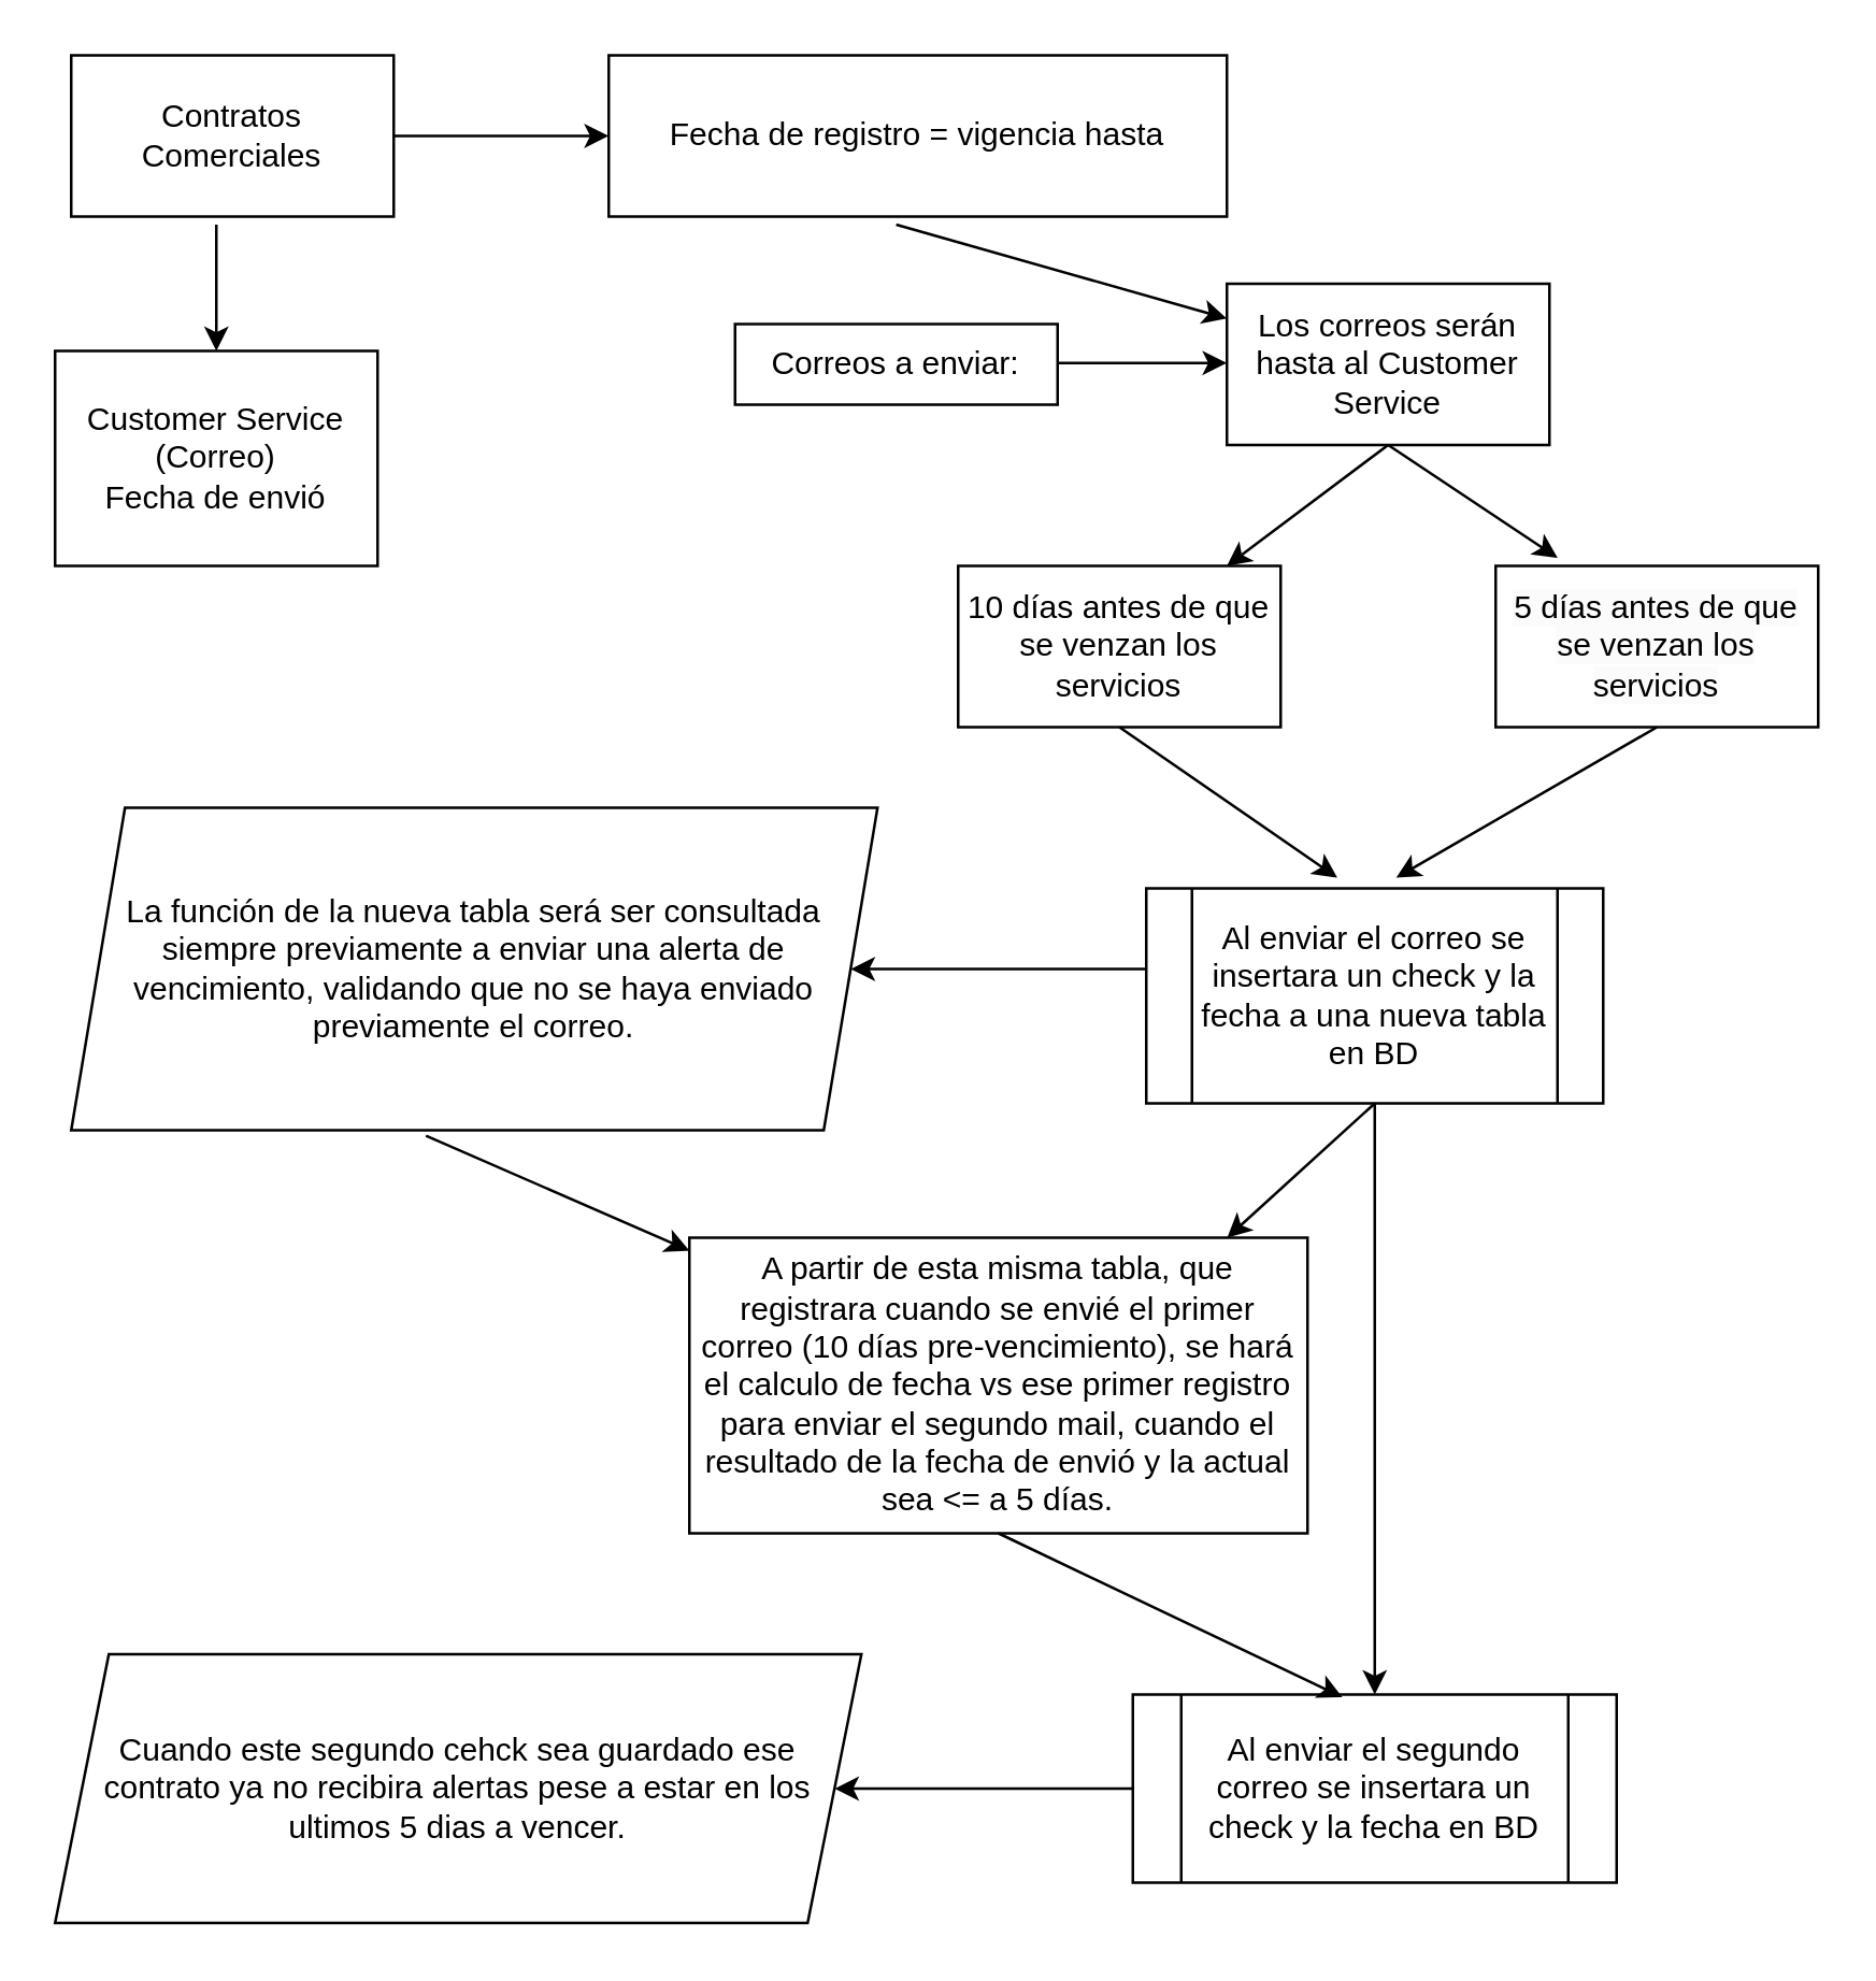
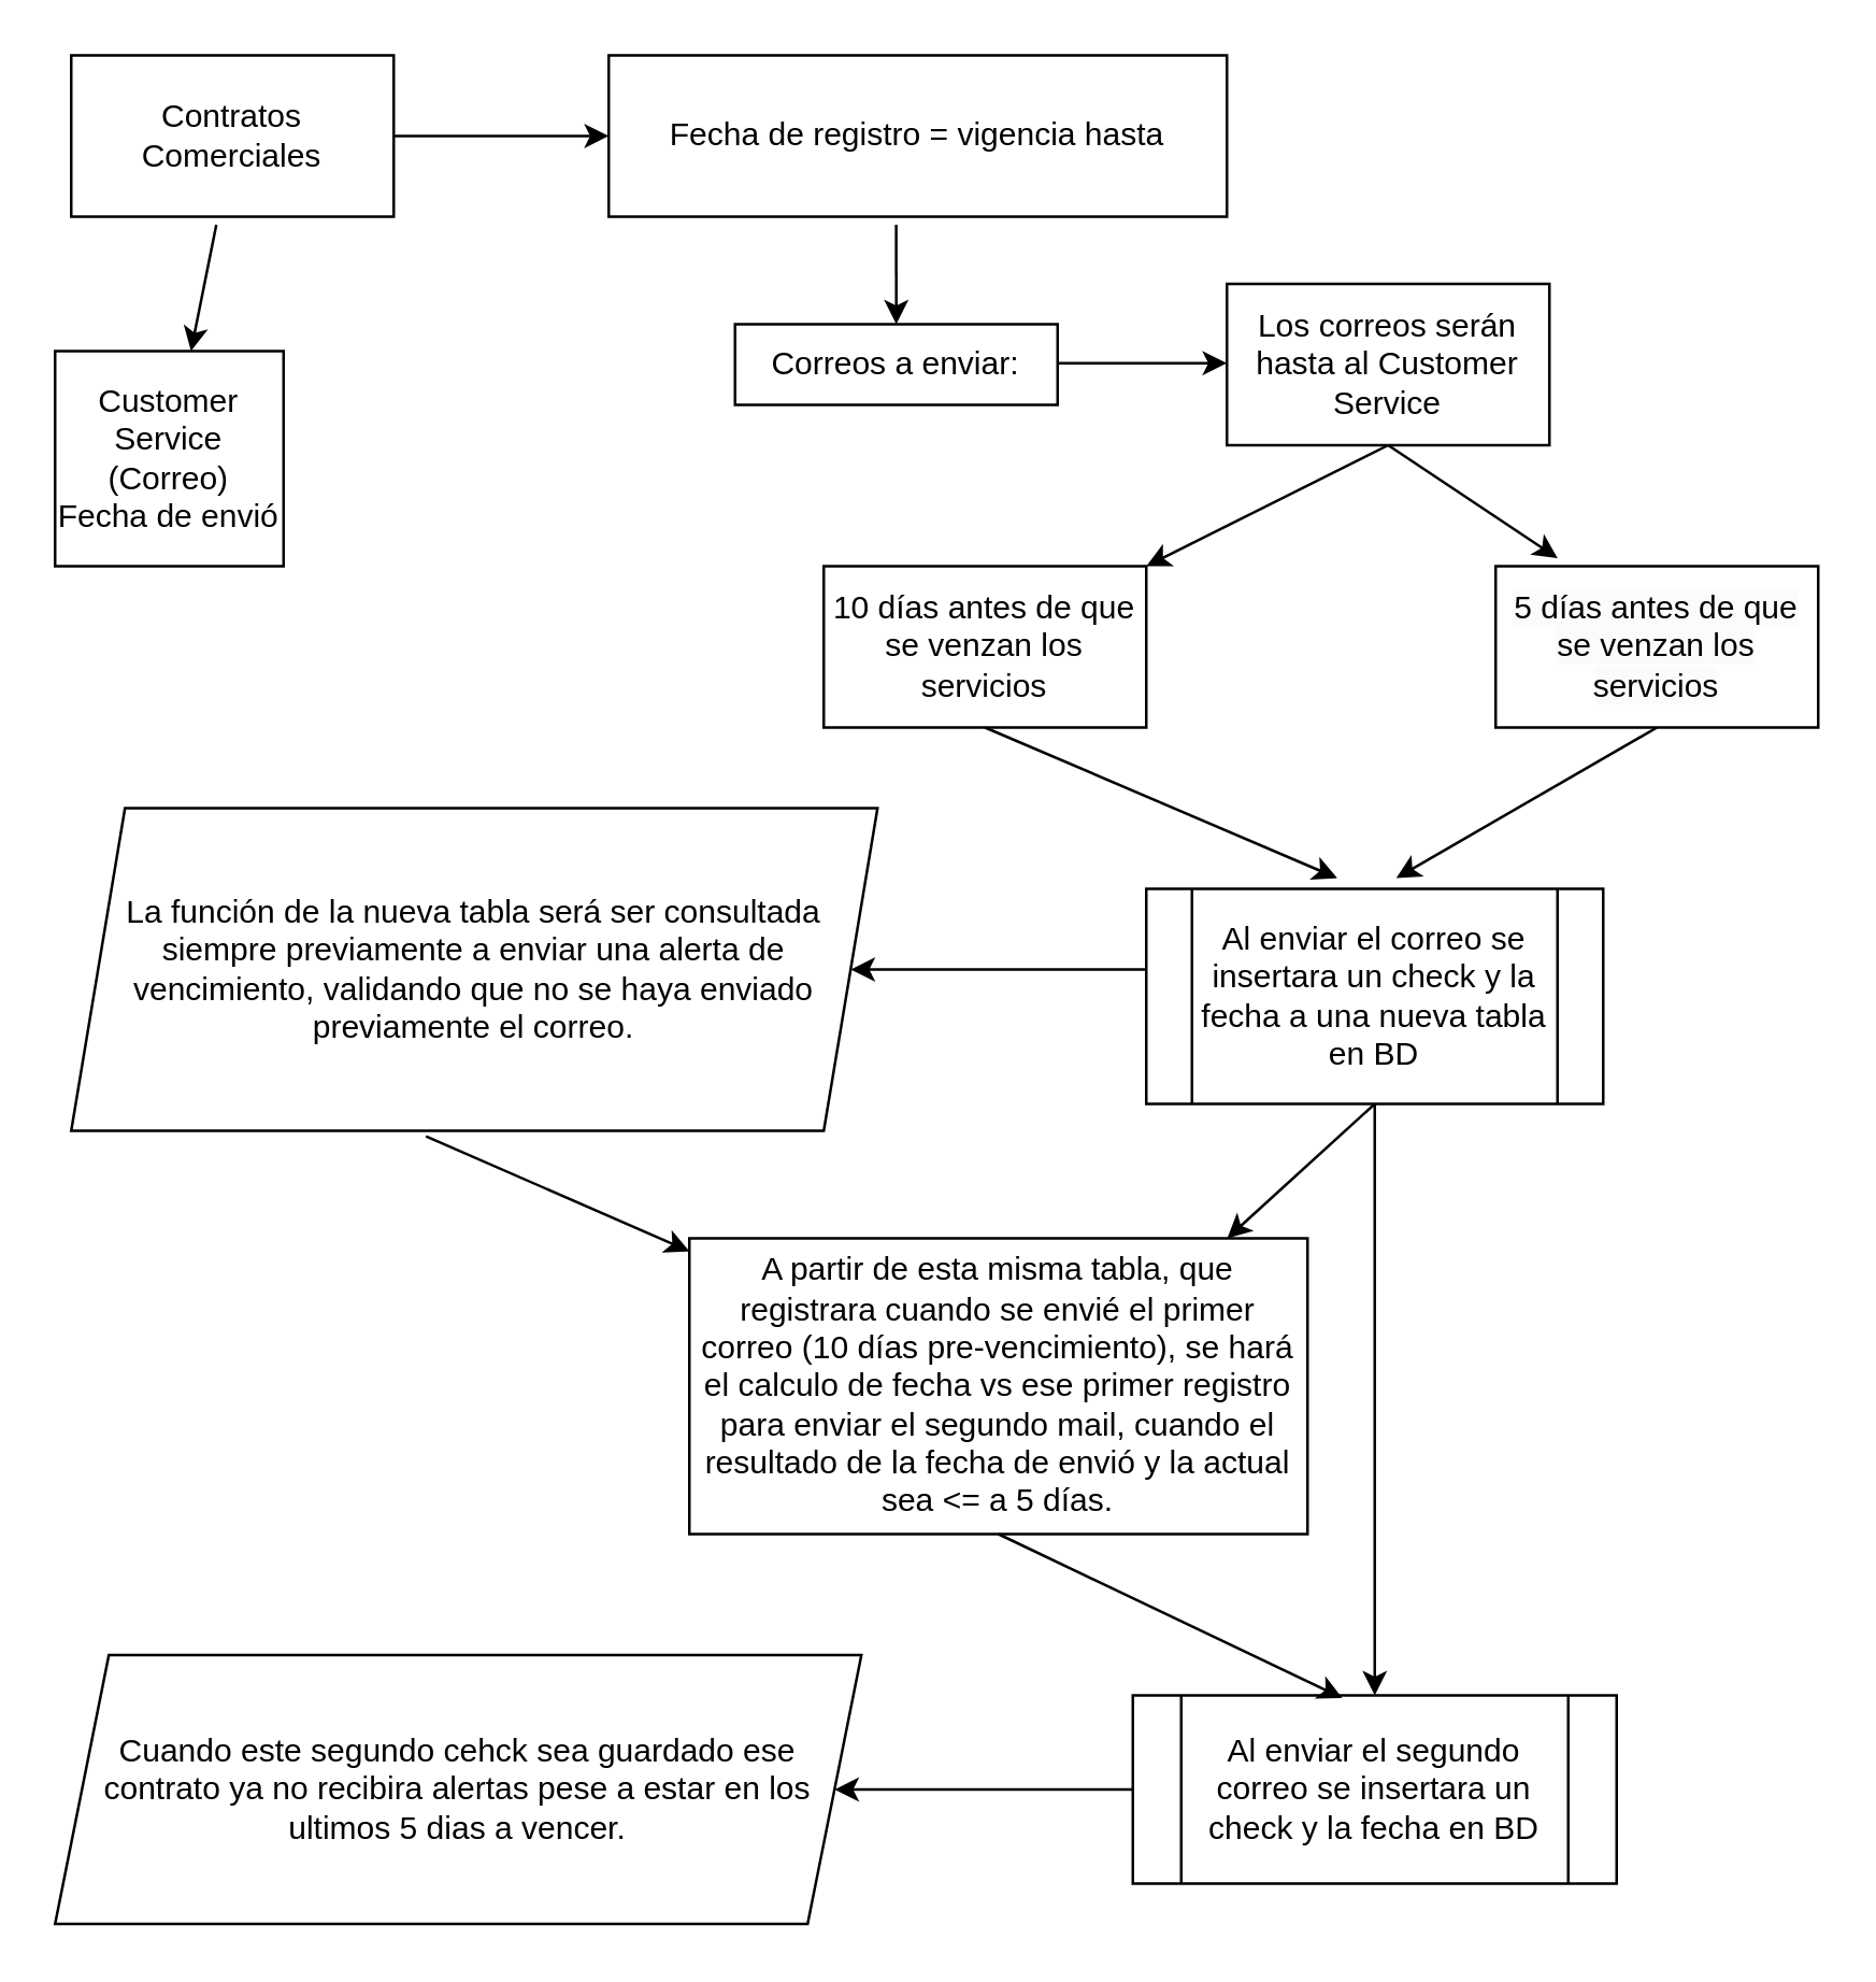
- <mxCell id="7" value="" style="endArrow=classic;html=1;rounded=0;exitX=0.465;exitY=1.05;exitDx=0;exitDy=0;exitPerimeter=0;" edge="1" parent="1" source="6" target="15"><mxGeometry width="50" height="50" relative="1" as="geometry"><mxPoint x="350" y="170" as="sourcePoint" /><mxPoint x="333" y="150" as="targetPoint" /></mxGeometry></mxCell>
+ <mxCell id="7" value="" style="endArrow=classic;html=1;rounded=0;exitX=0.465;exitY=1.05;exitDx=0;exitDy=0;exitPerimeter=0;" edge="1" parent="1" source="6" target="8"><mxGeometry width="50" height="50" relative="1" as="geometry"><mxPoint x="350" y="170" as="sourcePoint" /><mxPoint x="333" y="150" as="targetPoint" /></mxGeometry></mxCell>
- <mxCell id="4" value="Customer Service&lt;br&gt;(Correo)&lt;br&gt;Fecha de envió" style="rounded=0;whiteSpace=wrap;html=1;" vertex="1" parent="1"><mxGeometry x="20" y="130" width="120" height="80" as="geometry" /></mxCell>
+ <mxCell id="4" value="Customer Service&lt;br&gt;(Correo)&lt;br&gt;Fecha de envió" style="rounded=0;whiteSpace=wrap;html=1;" vertex="1" parent="1"><mxGeometry x="20" y="130" width="85" height="80" as="geometry" /></mxCell>
- <mxCell id="10" value="10 días antes de que se venzan los servicios" style="rounded=0;whiteSpace=wrap;html=1;" vertex="1" parent="1"><mxGeometry x="356" y="210" width="120" height="60" as="geometry" /></mxCell>
+ <mxCell id="10" value="10 días antes de que se venzan los servicios" style="rounded=0;whiteSpace=wrap;html=1;" vertex="1" parent="1"><mxGeometry x="306" y="210" width="120" height="60" as="geometry" /></mxCell>
